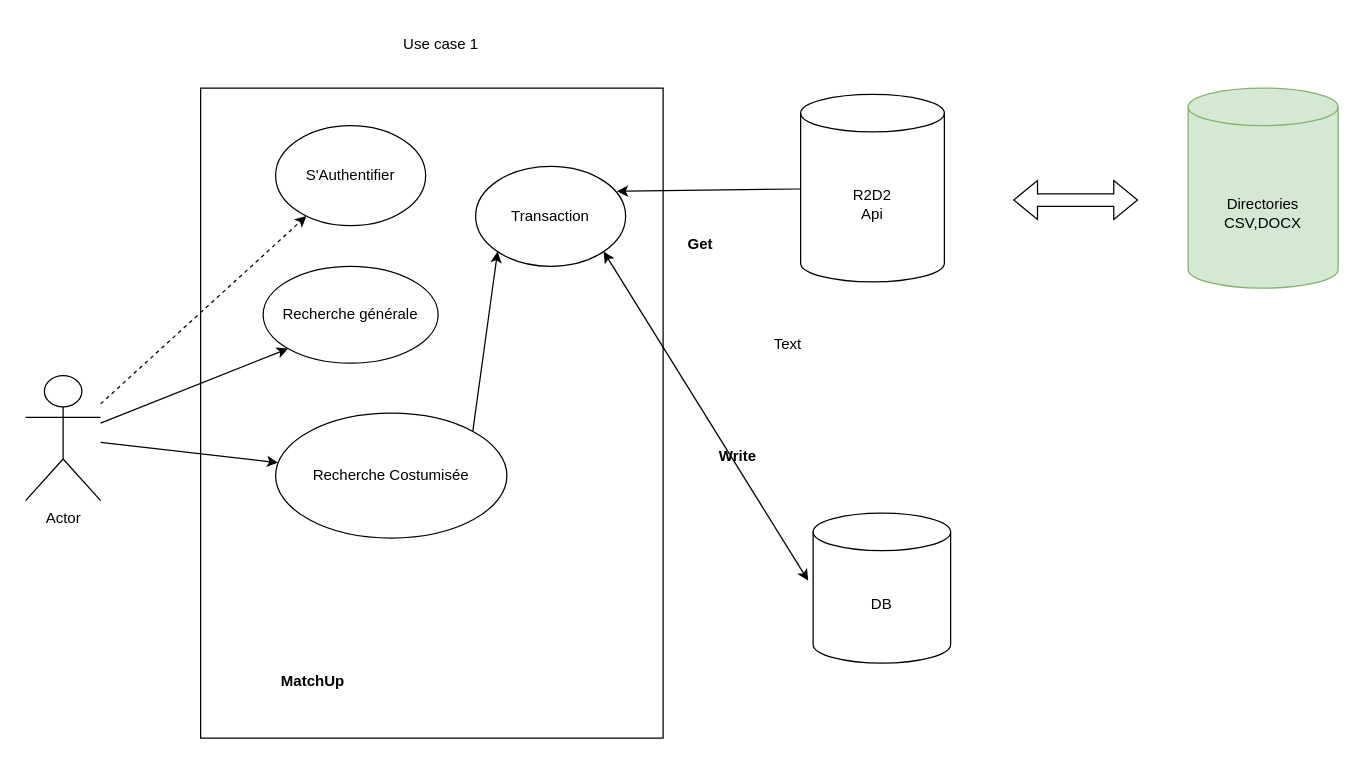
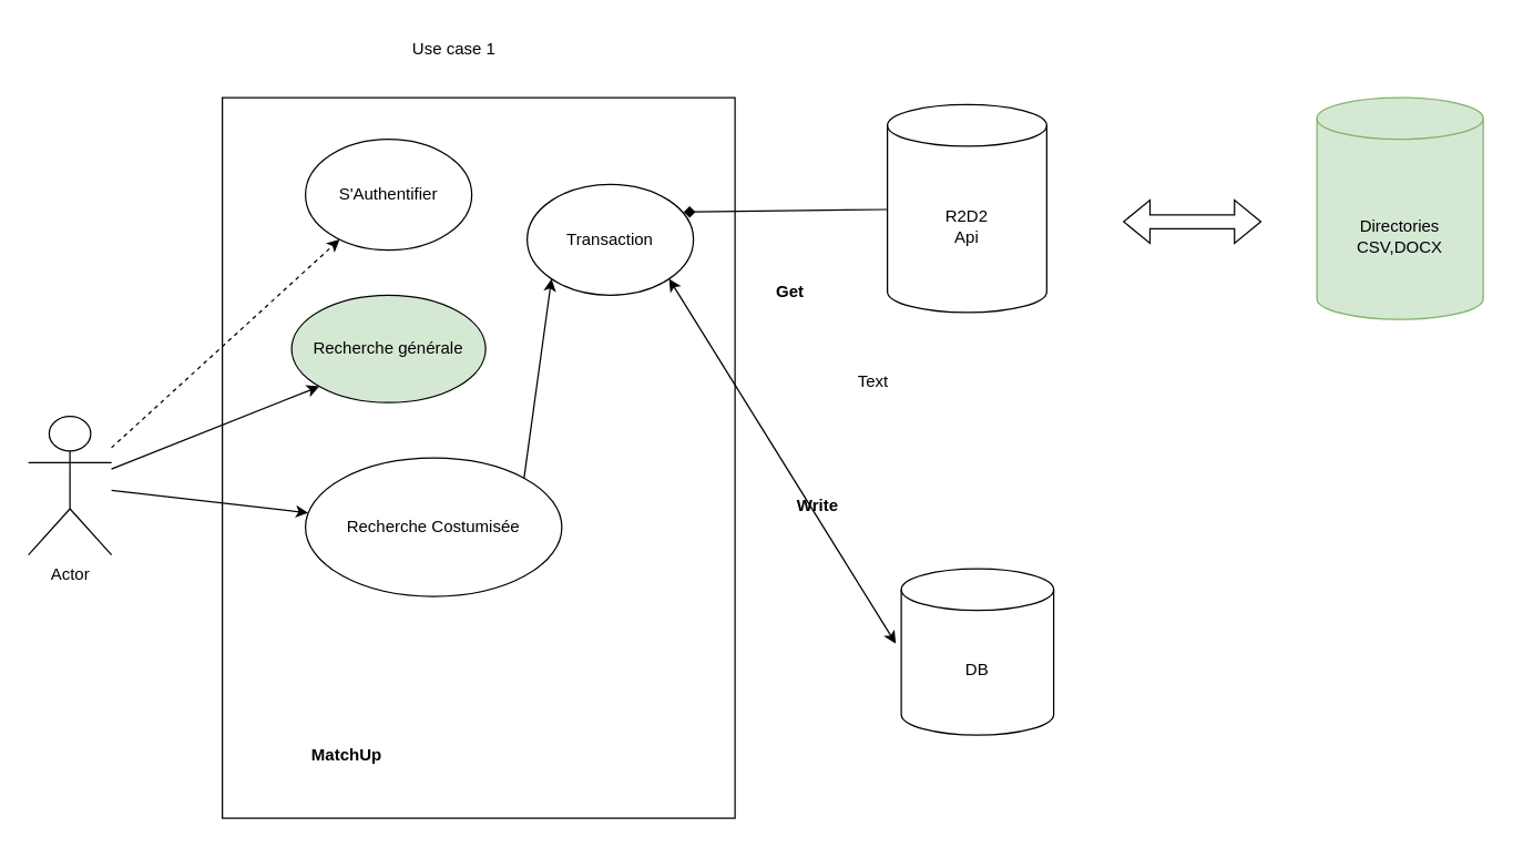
- <mxCell id="12" value="Use case 1" style="text;html=1;strokeColor=none;fillColor=none;align=center;verticalAlign=middle;whiteSpace=wrap;rounded=0;" parent="1" vertex="1"><mxGeometry x="305" y="20" width="95" height="30" as="geometry" /></mxCell>
+ <mxCell id="12" value="Use case 1" style="text;html=1;strokeColor=none;fillColor=none;align=center;verticalAlign=middle;whiteSpace=wrap;rounded=0;" parent="1" vertex="1"><mxGeometry x="280" y="20" width="95" height="30" as="geometry" /></mxCell>
- <mxCell id="13" value="" style="endArrow=classic;html=1;rounded=0;entryX=0.942;entryY=0.25;entryDx=0;entryDy=0;entryPerimeter=0;" parent="1" source="4" target="10" edge="1"><mxGeometry width="50" height="50" relative="1" as="geometry"><mxPoint x="504" y="308" as="sourcePoint" /><mxPoint x="630" y="372" as="targetPoint" /></mxGeometry></mxCell>
+ <mxCell id="13" value="" style="endArrow=diamond;html=1;rounded=0;entryX=0.942;entryY=0.25;entryDx=0;entryDy=0;entryPerimeter=0;" parent="1" source="4" target="10" edge="1"><mxGeometry width="50" height="50" relative="1" as="geometry"><mxPoint x="504" y="308" as="sourcePoint" /><mxPoint x="630" y="372" as="targetPoint" /></mxGeometry></mxCell>
- <mxCell id="14" value="&lt;b&gt;Get&lt;/b&gt;" style="text;html=1;strokeColor=none;fillColor=none;align=center;verticalAlign=middle;whiteSpace=wrap;rounded=0;" parent="1" vertex="1"><mxGeometry x="530" y="180" width="60" height="30" as="geometry" /></mxCell>
+ <mxCell id="14" value="&lt;b&gt;Get&lt;/b&gt;" style="text;html=1;strokeColor=none;fillColor=none;align=center;verticalAlign=middle;whiteSpace=wrap;rounded=0;" parent="1" vertex="1"><mxGeometry x="540" y="195" width="60" height="30" as="geometry" /></mxCell>
- <mxCell id="6" value="Recherche générale" style="ellipse;whiteSpace=wrap;html=1;" parent="1" vertex="1"><mxGeometry x="210" y="212.5" width="140" height="77.5" as="geometry" /></mxCell>
+ <mxCell id="6" value="Recherche générale" style="ellipse;whiteSpace=wrap;html=1;fillColor=#d5e8d4;" parent="1" vertex="1"><mxGeometry x="210" y="212.5" width="140" height="77.5" as="geometry" /></mxCell>
